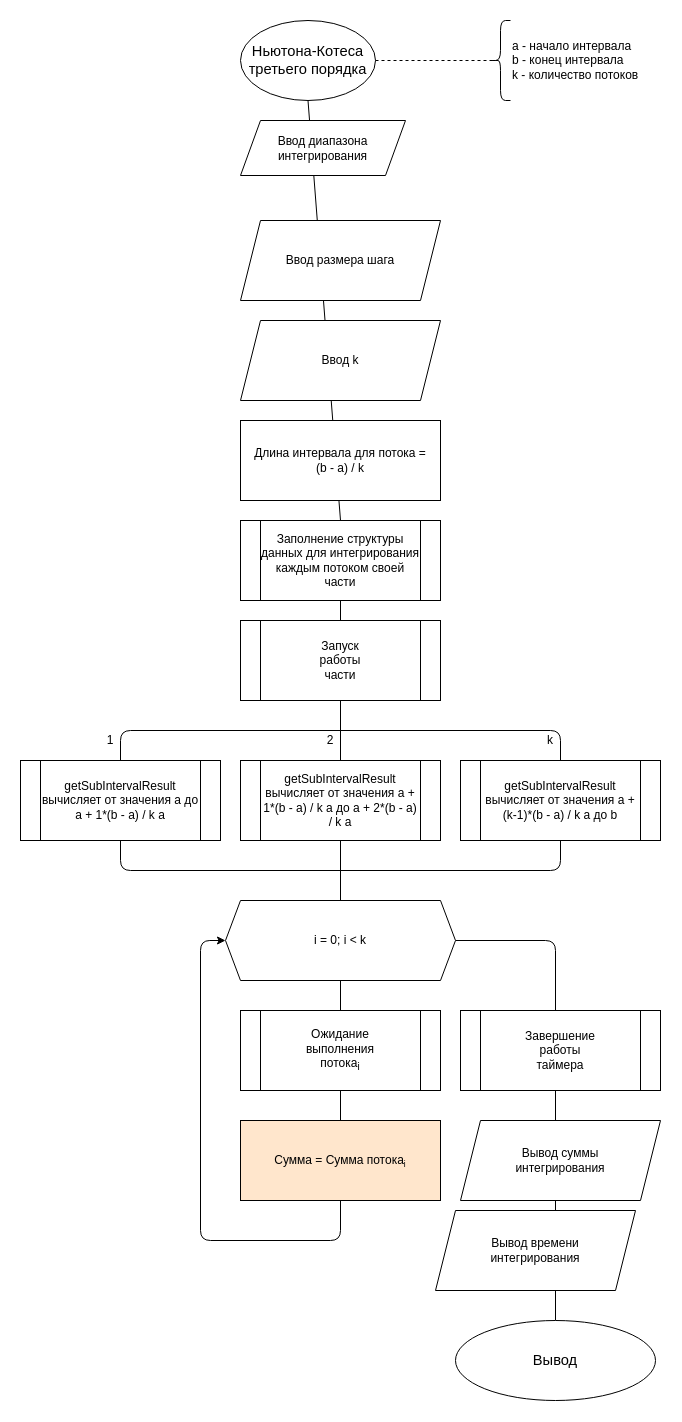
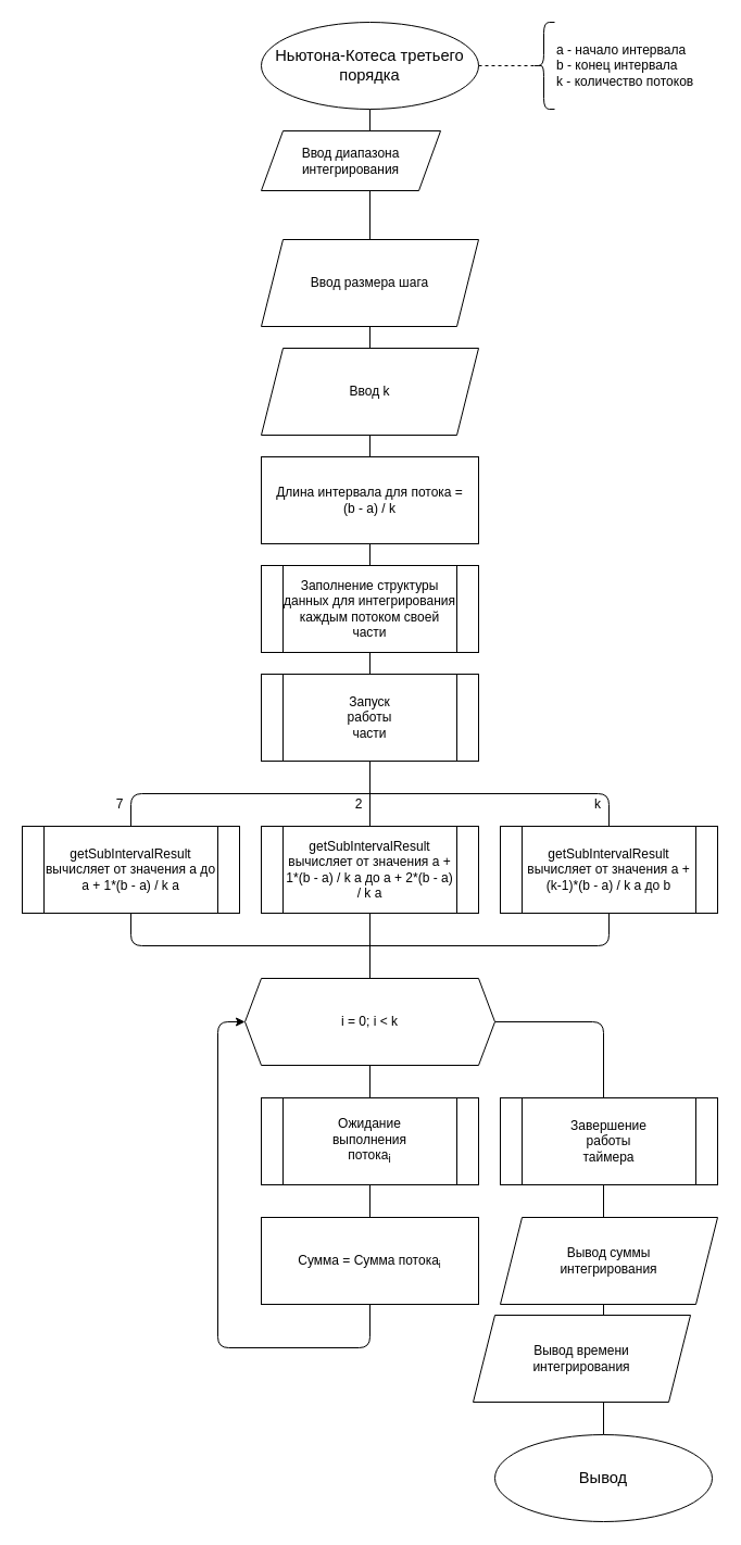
- <mxCell id="5" value="&lt;span style=&quot;font-family: , &amp;#34;arial&amp;#34; ; font-size: 14.667px ; text-align: left ; background-color: rgb(255 , 255 , 255)&quot;&gt;Ньютона-Котеса третьего порядка&lt;/span&gt;" style="ellipse;whiteSpace=wrap;html=1;" vertex="1" parent="1"><mxGeometry x="240" y="20" width="135" height="80" as="geometry" /></mxCell>
+ <mxCell id="5" value="&lt;span style=&quot;font-family: , &amp;#34;arial&amp;#34; ; font-size: 14.667px ; text-align: left ; background-color: rgb(255 , 255 , 255)&quot;&gt;Ньютона-Котеса третьего порядка&lt;/span&gt;" style="ellipse;whiteSpace=wrap;html=1;" vertex="1" parent="1"><mxGeometry x="240" y="20" width="200" height="80" as="geometry" /></mxCell>
- <mxCell id="29" value="1" style="text;html=1;strokeColor=none;fillColor=none;align=center;verticalAlign=middle;whiteSpace=wrap;rounded=0;" vertex="1" parent="1"><mxGeometry x="90" y="730" width="40" height="20" as="geometry" /></mxCell>
+ <mxCell id="29" value="7" style="text;html=1;strokeColor=none;fillColor=none;align=center;verticalAlign=middle;whiteSpace=wrap;rounded=0;" vertex="1" parent="1"><mxGeometry x="90" y="730" width="40" height="20" as="geometry" /></mxCell>
- <mxCell id="24" value="Сумма = Сумма потока&lt;span style=&quot;font-size: 10px&quot;&gt;&lt;sub&gt;i&lt;/sub&gt;&lt;/span&gt;" style="rounded=0;whiteSpace=wrap;html=1;fillColor=#ffe6cc;" vertex="1" parent="1"><mxGeometry x="240" y="1120" width="200" height="80" as="geometry" /></mxCell>
+ <mxCell id="24" value="Сумма = Сумма потока&lt;span style=&quot;font-size: 10px&quot;&gt;&lt;sub&gt;i&lt;/sub&gt;&lt;/span&gt;" style="rounded=0;whiteSpace=wrap;html=1;" vertex="1" parent="1"><mxGeometry x="240" y="1120" width="200" height="80" as="geometry" /></mxCell>
